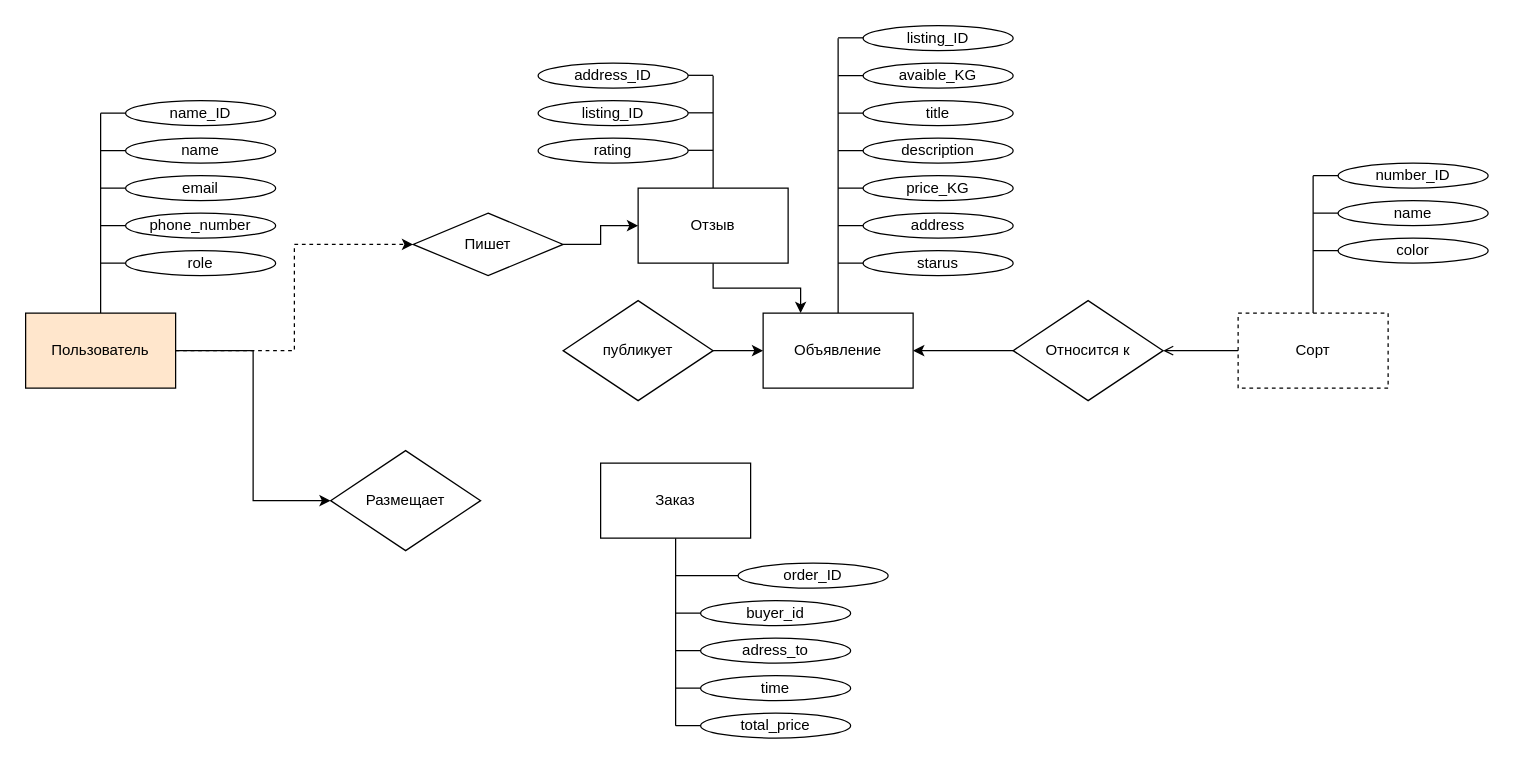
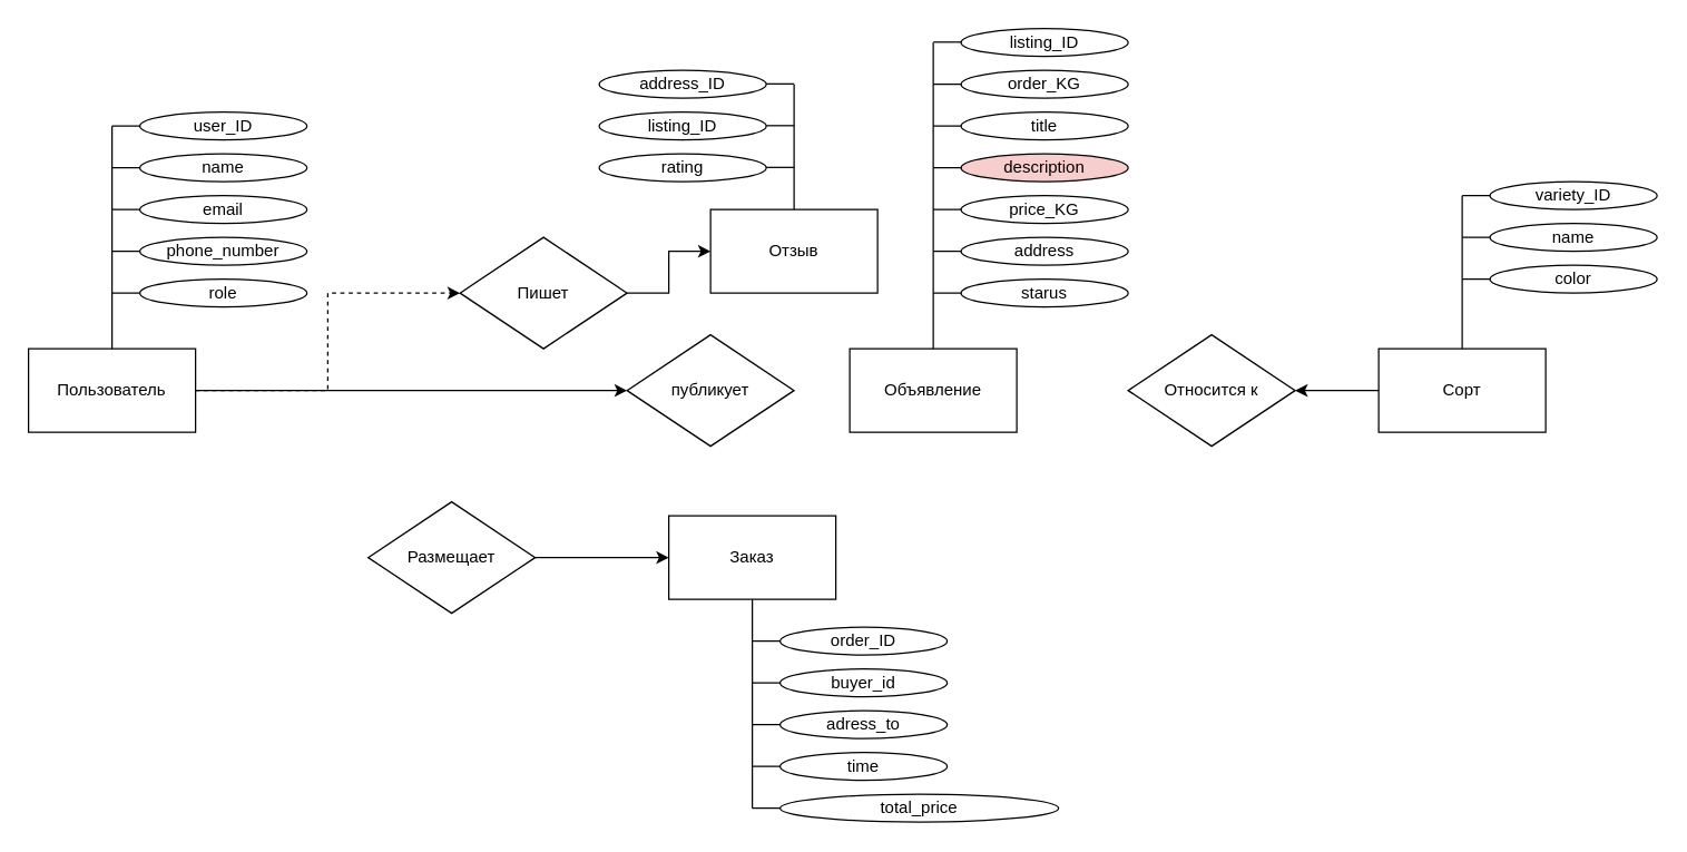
- <mxCell id="24" value="avaible_KG" style="ellipse;whiteSpace=wrap;html=1;" parent="1" vertex="1"><mxGeometry x="690" y="50" width="120" height="20" as="geometry" /></mxCell>
+ <mxCell id="24" value="order_KG" style="ellipse;whiteSpace=wrap;html=1;" parent="1" vertex="1"><mxGeometry x="690" y="50" width="120" height="20" as="geometry" /></mxCell>
- <mxCell id="14" value="name_ID" style="ellipse;whiteSpace=wrap;html=1;" parent="1" vertex="1"><mxGeometry x="100" y="80" width="120" height="20" as="geometry" /></mxCell>
+ <mxCell id="14" value="user_ID" style="ellipse;whiteSpace=wrap;html=1;" parent="1" vertex="1"><mxGeometry x="100" y="80" width="120" height="20" as="geometry" /></mxCell>
- <mxCell id="29" value="description" style="ellipse;whiteSpace=wrap;html=1;" parent="1" vertex="1"><mxGeometry x="690" y="110" width="120" height="20" as="geometry" /></mxCell>
+ <mxCell id="29" value="description" style="ellipse;whiteSpace=wrap;html=1;fillColor=#f8cecc;" parent="1" vertex="1"><mxGeometry x="690" y="110" width="120" height="20" as="geometry" /></mxCell>
- <mxCell id="36" value="number_ID" style="ellipse;whiteSpace=wrap;html=1;" parent="1" vertex="1"><mxGeometry x="1070" y="130" width="120" height="20" as="geometry" /></mxCell>
+ <mxCell id="36" value="variety_ID" style="ellipse;whiteSpace=wrap;html=1;" parent="1" vertex="1"><mxGeometry x="1070" y="130" width="120" height="20" as="geometry" /></mxCell>
- <mxCell id="60" value="Пишет" style="rhombus;whiteSpace=wrap;html=1;" vertex="1" parent="1"><mxGeometry x="330" y="170" width="120" height="50" as="geometry" /></mxCell>
+ <mxCell id="60" value="Пишет" style="rhombus;whiteSpace=wrap;html=1;" vertex="1" parent="1"><mxGeometry x="330" y="170" width="120" height="80" as="geometry" /></mxCell>
- <mxCell id="57" style="edgeStyle=orthogonalEdgeStyle;rounded=0;orthogonalLoop=1;jettySize=auto;html=1;entryX=0.25;entryY=0;entryDx=0;entryDy=0;" edge="1" parent="1" source="58" target="8"><mxGeometry relative="1" as="geometry" /></mxCell>
- <mxCell id="6" value="Пользователь" style="rounded=0;whiteSpace=wrap;html=1;fillColor=#ffe6cc;" parent="1" vertex="1"><mxGeometry x="20" y="250" width="120" height="60" as="geometry" /></mxCell>
+ <mxCell id="6" value="Пользователь" style="rounded=0;whiteSpace=wrap;html=1;" parent="1" vertex="1"><mxGeometry x="20" y="250" width="120" height="60" as="geometry" /></mxCell>
+ <mxCell id="3" style="edgeStyle=orthogonalEdgeStyle;rounded=0;orthogonalLoop=1;jettySize=auto;html=1;entryX=0;entryY=0.5;entryDx=0;entryDy=0;" parent="1" source="6" target="13" edge="1"><mxGeometry relative="1" as="geometry" /></mxCell>
- <mxCell id="12" style="edgeStyle=orthogonalEdgeStyle;rounded=0;orthogonalLoop=1;jettySize=auto;html=1;entryX=0;entryY=0.5;entryDx=0;entryDy=0;" parent="1" source="13" target="8" edge="1"><mxGeometry relative="1" as="geometry" /></mxCell>
- <mxCell id="67" style="edgeStyle=orthogonalEdgeStyle;rounded=0;orthogonalLoop=1;jettySize=auto;html=1;entryX=1;entryY=0.5;entryDx=0;entryDy=0;" edge="1" parent="1" source="68" target="8"><mxGeometry relative="1" as="geometry" /></mxCell>
- <mxCell id="10" style="edgeStyle=orthogonalEdgeStyle;rounded=0;orthogonalLoop=1;jettySize=auto;html=1;entryX=1;entryY=0.5;entryDx=0;entryDy=0;endArrow=open;" edge="1" parent="1" source="11" target="68"><mxGeometry relative="1" as="geometry" /></mxCell>
+ <mxCell id="10" style="edgeStyle=orthogonalEdgeStyle;rounded=0;orthogonalLoop=1;jettySize=auto;html=1;entryX=1;entryY=0.5;entryDx=0;entryDy=0;" edge="1" parent="1" source="11" target="68"><mxGeometry relative="1" as="geometry" /></mxCell>
- <mxCell id="11" value="Сорт" style="rounded=0;whiteSpace=wrap;html=1;dashed=1;" parent="1" vertex="1"><mxGeometry x="990" y="250" width="120" height="60" as="geometry" /></mxCell>
+ <mxCell id="11" value="Сорт" style="rounded=0;whiteSpace=wrap;html=1;" parent="1" vertex="1"><mxGeometry x="990" y="250" width="120" height="60" as="geometry" /></mxCell>
- <mxCell id="4" style="edgeStyle=orthogonalEdgeStyle;rounded=0;orthogonalLoop=1;jettySize=auto;html=1;entryX=0;entryY=0.5;entryDx=0;entryDy=0;" edge="1" parent="1" source="6" target="45"><mxGeometry relative="1" as="geometry" /></mxCell>
+ <mxCell id="44" style="edgeStyle=orthogonalEdgeStyle;rounded=0;orthogonalLoop=1;jettySize=auto;html=1;entryX=0;entryY=0.5;entryDx=0;entryDy=0;" edge="1" parent="1" source="45" target="43"><mxGeometry relative="1" as="geometry" /></mxCell>
- <mxCell id="46" value="order_ID" style="ellipse;whiteSpace=wrap;html=1;" vertex="1" parent="1"><mxGeometry x="590" y="450" width="120" height="20" as="geometry" /></mxCell>
+ <mxCell id="46" value="order_ID" style="ellipse;whiteSpace=wrap;html=1;" vertex="1" parent="1"><mxGeometry x="560" y="450" width="120" height="20" as="geometry" /></mxCell>
- <mxCell id="55" value="total_price" style="ellipse;whiteSpace=wrap;html=1;" vertex="1" parent="1"><mxGeometry x="560" y="570" width="120" height="20" as="geometry" /></mxCell>
+ <mxCell id="55" value="total_price" style="ellipse;whiteSpace=wrap;html=1;" vertex="1" parent="1"><mxGeometry x="560" y="570" width="200" height="20" as="geometry" /></mxCell>
